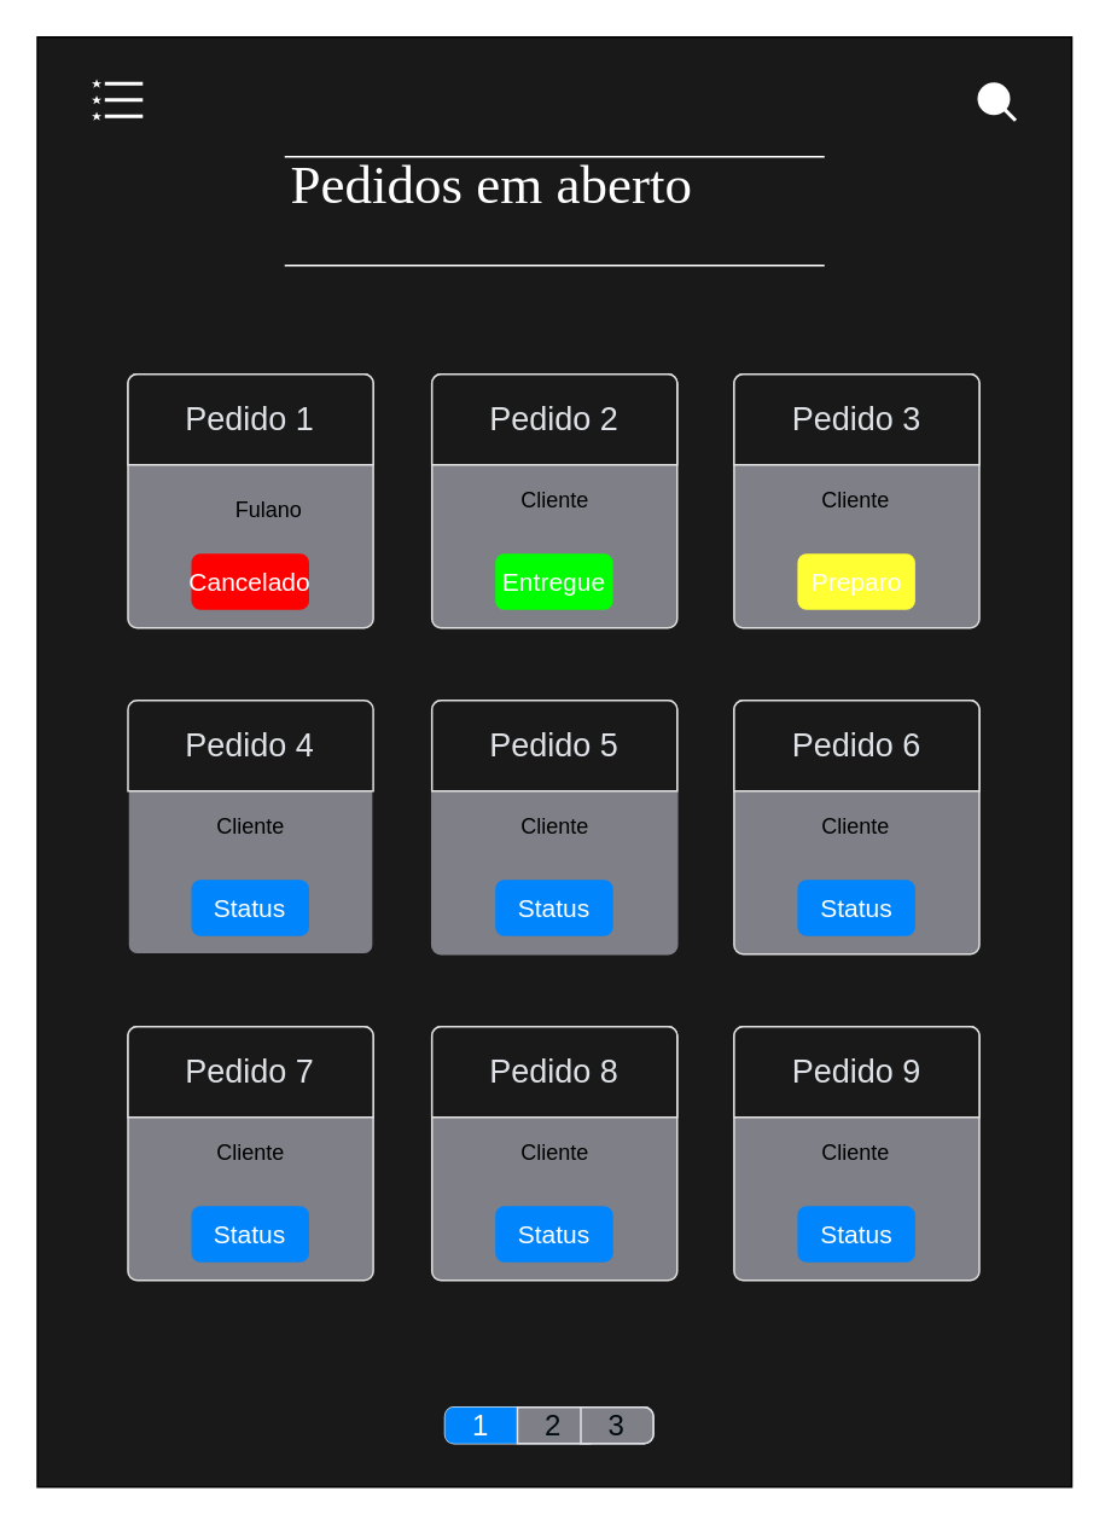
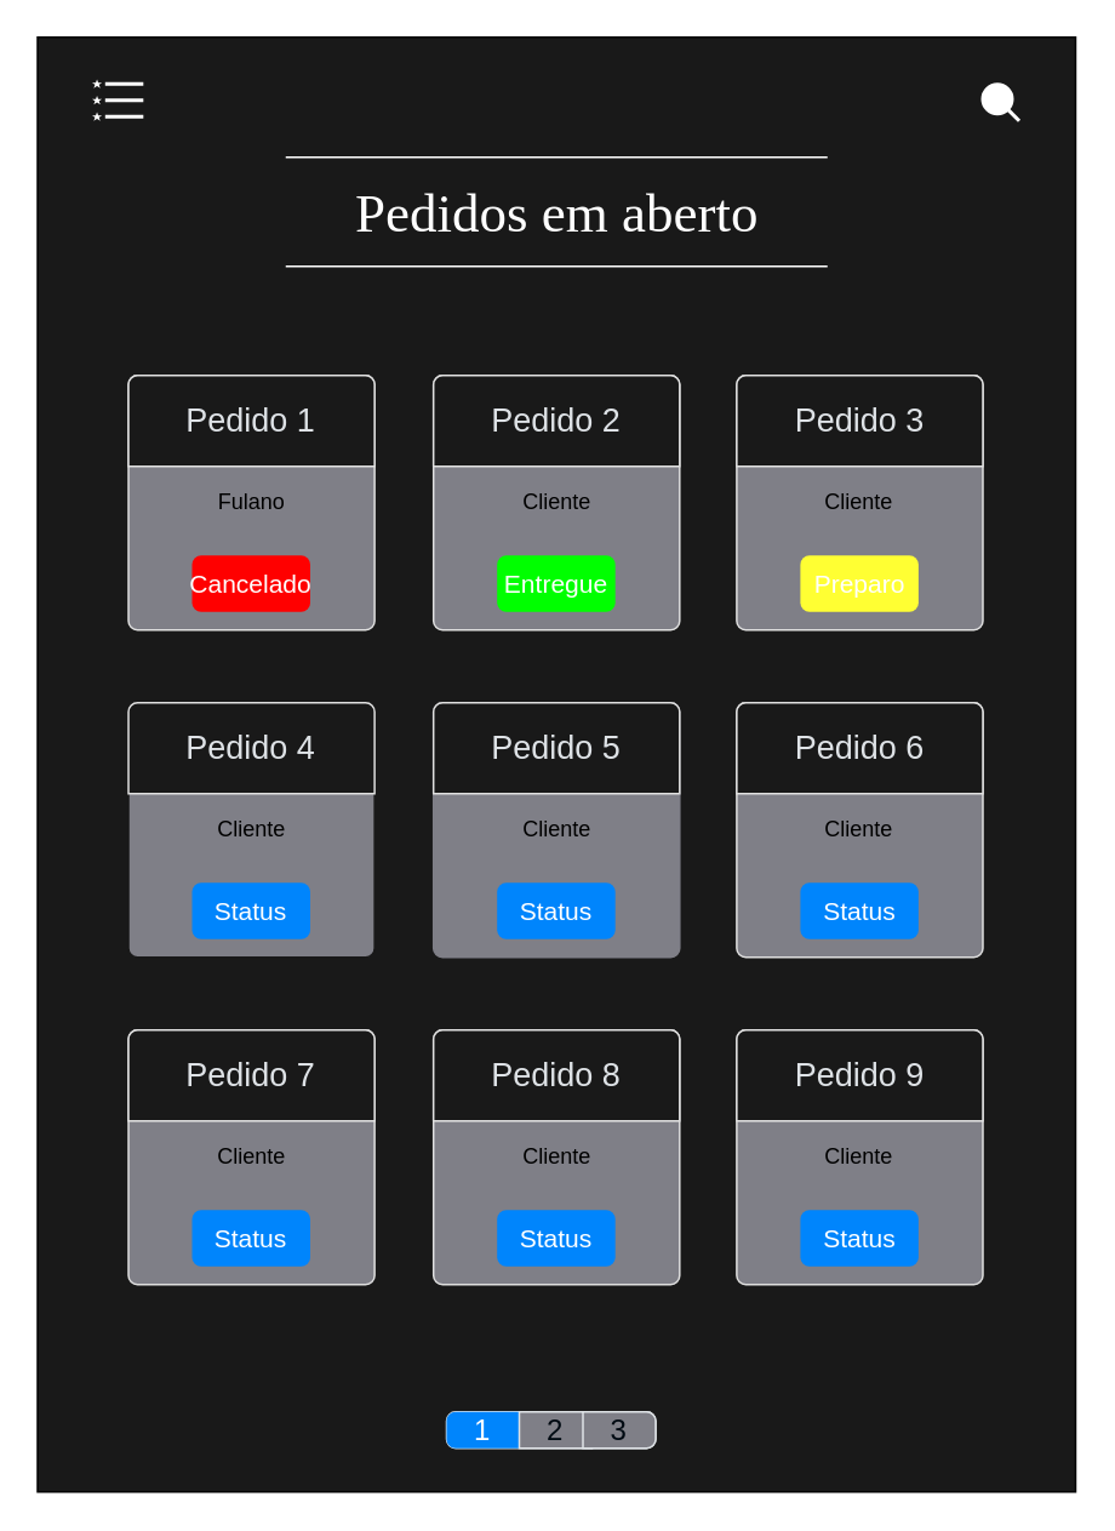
- <mxCell id="5" value="&lt;font color=&quot;#ffffff&quot;&gt;Pedidos em aberto&lt;/font&gt;" style="text;strokeColor=none;align=center;fillColor=none;html=1;verticalAlign=middle;whiteSpace=wrap;rounded=0;fontSize=30;fontFamily=Lucida Console;" parent="1" vertex="1"><mxGeometry x="110.75" y="86" width="319.5" height="30" as="geometry" /></mxCell>
+ <mxCell id="5" value="&lt;font color=&quot;#ffffff&quot;&gt;Pedidos em aberto&lt;/font&gt;" style="text;strokeColor=none;align=center;fillColor=none;html=1;verticalAlign=middle;whiteSpace=wrap;rounded=0;fontSize=30;fontFamily=Lucida Console;" parent="1" vertex="1"><mxGeometry x="145.75" y="101" width="319.5" height="30" as="geometry" /></mxCell>
- <mxCell id="13" value="Fulano" style="text;strokeColor=none;align=center;fillColor=none;html=1;verticalAlign=middle;whiteSpace=wrap;rounded=0;" parent="10" vertex="1"><mxGeometry x="47.7" y="64.5" width="60" height="21" as="geometry" /></mxCell>
+ <mxCell id="13" value="Fulano" style="text;strokeColor=none;align=center;fillColor=none;html=1;verticalAlign=middle;whiteSpace=wrap;rounded=0;" parent="10" vertex="1"><mxGeometry x="37.7" y="59.5" width="60" height="21" as="geometry" /></mxCell>
